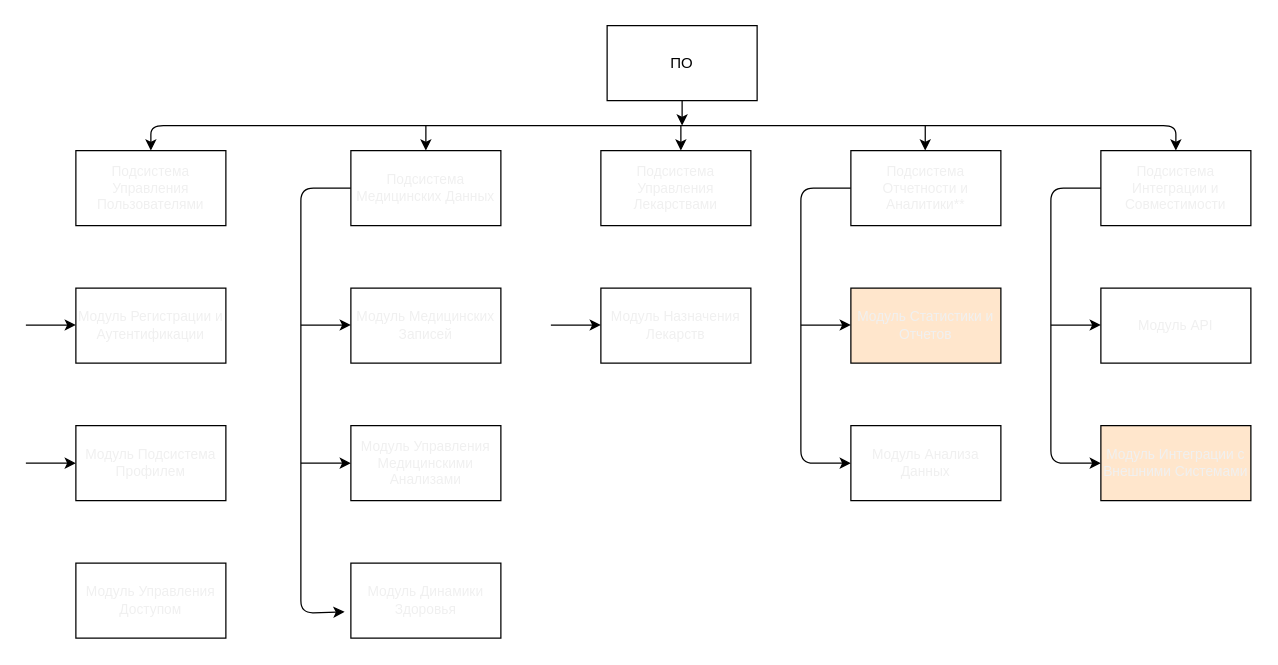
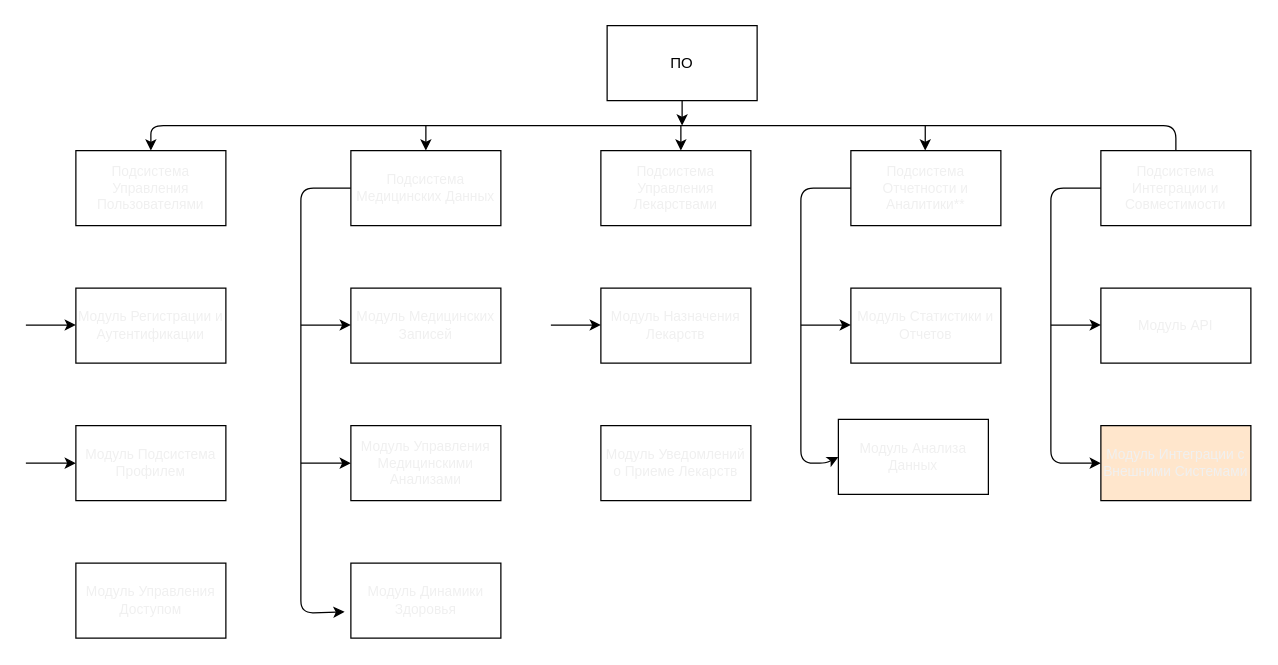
- <mxCell id="31" value="" style="endArrow=classic;startArrow=classic;html=1;fontSize=11;fontColor=#F0F0F0;exitX=0.5;exitY=0;exitDx=0;exitDy=0;entryX=0.5;entryY=0;entryDx=0;entryDy=0;" edge="1" parent="1" source="4" target="27"><mxGeometry width="50" height="50" relative="1" as="geometry"><mxPoint x="250" y="100" as="sourcePoint" /><mxPoint x="940" y="100" as="targetPoint" /><Array as="points"><mxPoint x="120" y="100" /><mxPoint x="940" y="100" /></Array></mxGeometry></mxCell>
+ <mxCell id="31" value="" style="endArrow=none;startArrow=classic;html=1;fontSize=11;fontColor=#F0F0F0;exitX=0.5;exitY=0;exitDx=0;exitDy=0;entryX=0.5;entryY=0;entryDx=0;entryDy=0;" edge="1" parent="1" source="4" target="27"><mxGeometry width="50" height="50" relative="1" as="geometry"><mxPoint x="250" y="100" as="sourcePoint" /><mxPoint x="940" y="100" as="targetPoint" /><Array as="points"><mxPoint x="120" y="100" /><mxPoint x="940" y="100" /></Array></mxGeometry></mxCell>
- <mxCell id="23" value="&lt;span style=&quot;text-align: start; font-size: 11px; font-family: Calibri, sans-serif;&quot;&gt;Модуль Статистики и Отчетов&lt;/span&gt;&lt;span style=&quot;font-size: 11px; text-align: start;&quot;&gt;&lt;/span&gt;" style="rounded=0;whiteSpace=wrap;html=1;fontColor=#F0F0F0;fontSize=11;fillColor=#ffe6cc;" vertex="1" parent="1"><mxGeometry x="680" y="230" width="120" height="60" as="geometry" /></mxCell>
+ <mxCell id="23" value="&lt;span style=&quot;text-align: start; font-size: 11px; font-family: Calibri, sans-serif;&quot;&gt;Модуль Статистики и Отчетов&lt;/span&gt;&lt;span style=&quot;font-size: 11px; text-align: start;&quot;&gt;&lt;/span&gt;" style="rounded=0;whiteSpace=wrap;html=1;fontColor=#F0F0F0;fontSize=11;" vertex="1" parent="1"><mxGeometry x="680" y="230" width="120" height="60" as="geometry" /></mxCell>
+ <mxCell id="19" value="&lt;span style=&quot;text-align: start; font-size: 11px; font-family: Calibri, sans-serif;&quot;&gt;Модуль Уведомлений о Приеме Лекарств&lt;/span&gt;&lt;span style=&quot;font-size: 11px; text-align: start;&quot;&gt;&lt;/span&gt;" style="rounded=0;whiteSpace=wrap;html=1;fontColor=#F0F0F0;fontSize=11;" vertex="1" parent="1"><mxGeometry x="480" y="340" width="120" height="60" as="geometry" /></mxCell>
- <mxCell id="24" value="&lt;span style=&quot;text-align: start; font-size: 11px; font-family: Calibri, sans-serif;&quot;&gt;Модуль Анализа Данных&lt;/span&gt;&lt;span style=&quot;font-size: 11px; text-align: start;&quot;&gt;&lt;/span&gt;" style="rounded=0;whiteSpace=wrap;html=1;fontColor=#F0F0F0;fontSize=11;" vertex="1" parent="1"><mxGeometry x="680" y="340" width="120" height="60" as="geometry" /></mxCell>
+ <mxCell id="24" value="&lt;span style=&quot;text-align: start; font-size: 11px; font-family: Calibri, sans-serif;&quot;&gt;Модуль Анализа Данных&lt;/span&gt;&lt;span style=&quot;font-size: 11px; text-align: start;&quot;&gt;&lt;/span&gt;" style="rounded=0;whiteSpace=wrap;html=1;fontColor=#F0F0F0;fontSize=11;" vertex="1" parent="1"><mxGeometry x="670" y="335" width="120" height="60" as="geometry" /></mxCell>
